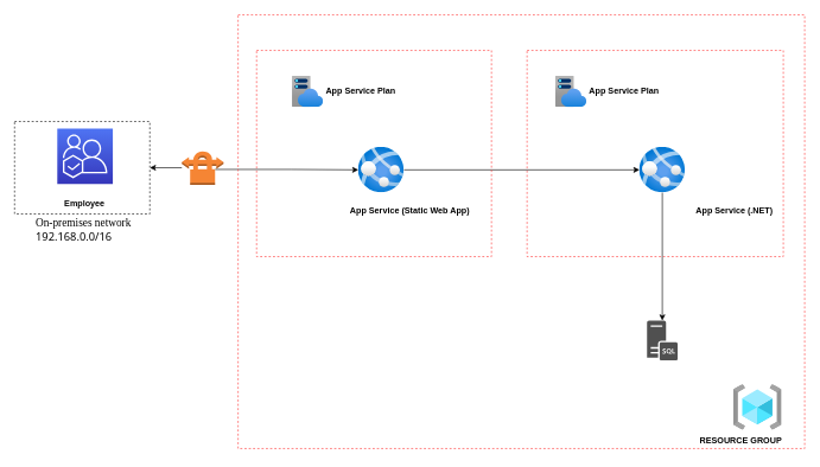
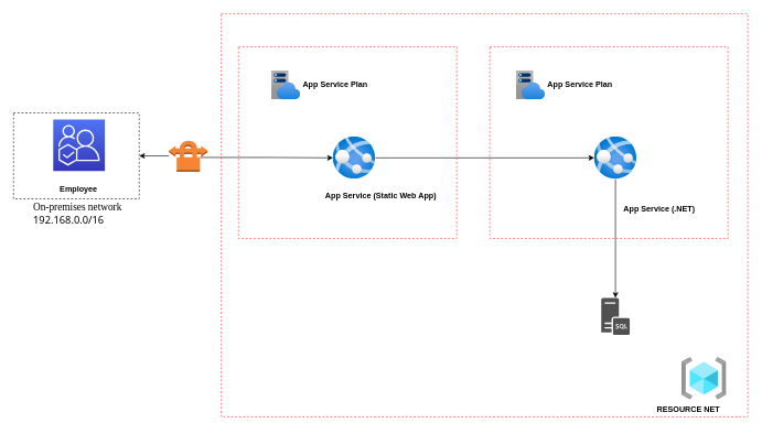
- <mxCell id="20" value="&lt;b&gt;App Service (.NET)&lt;/b&gt;" style="text;html=1;align=center;verticalAlign=middle;resizable=0;points=[];autosize=1;strokeColor=none;fillColor=none;" vertex="1" parent="1"><mxGeometry x="966" y="280" width="130" height="30" as="geometry" /></mxCell>
+ <mxCell id="20" value="&lt;b&gt;App Service (.NET)&lt;/b&gt;" style="text;html=1;align=center;verticalAlign=middle;resizable=0;points=[];autosize=1;strokeColor=none;fillColor=none;" vertex="1" parent="1"><mxGeometry x="931" y="300" width="130" height="30" as="geometry" /></mxCell>
- <mxCell id="24" value="&lt;b&gt;RESOURCE GROUP&lt;/b&gt;" style="text;html=1;align=center;verticalAlign=middle;resizable=0;points=[];autosize=1;strokeColor=none;fillColor=none;" vertex="1" parent="1"><mxGeometry x="970" y="604" width="140" height="30" as="geometry" /></mxCell>
+ <mxCell id="24" value="&lt;b&gt;RESOURCE NET&lt;/b&gt;" style="text;html=1;align=center;verticalAlign=middle;resizable=0;points=[];autosize=1;strokeColor=none;fillColor=none;" vertex="1" parent="1"><mxGeometry x="970" y="604" width="140" height="30" as="geometry" /></mxCell>
